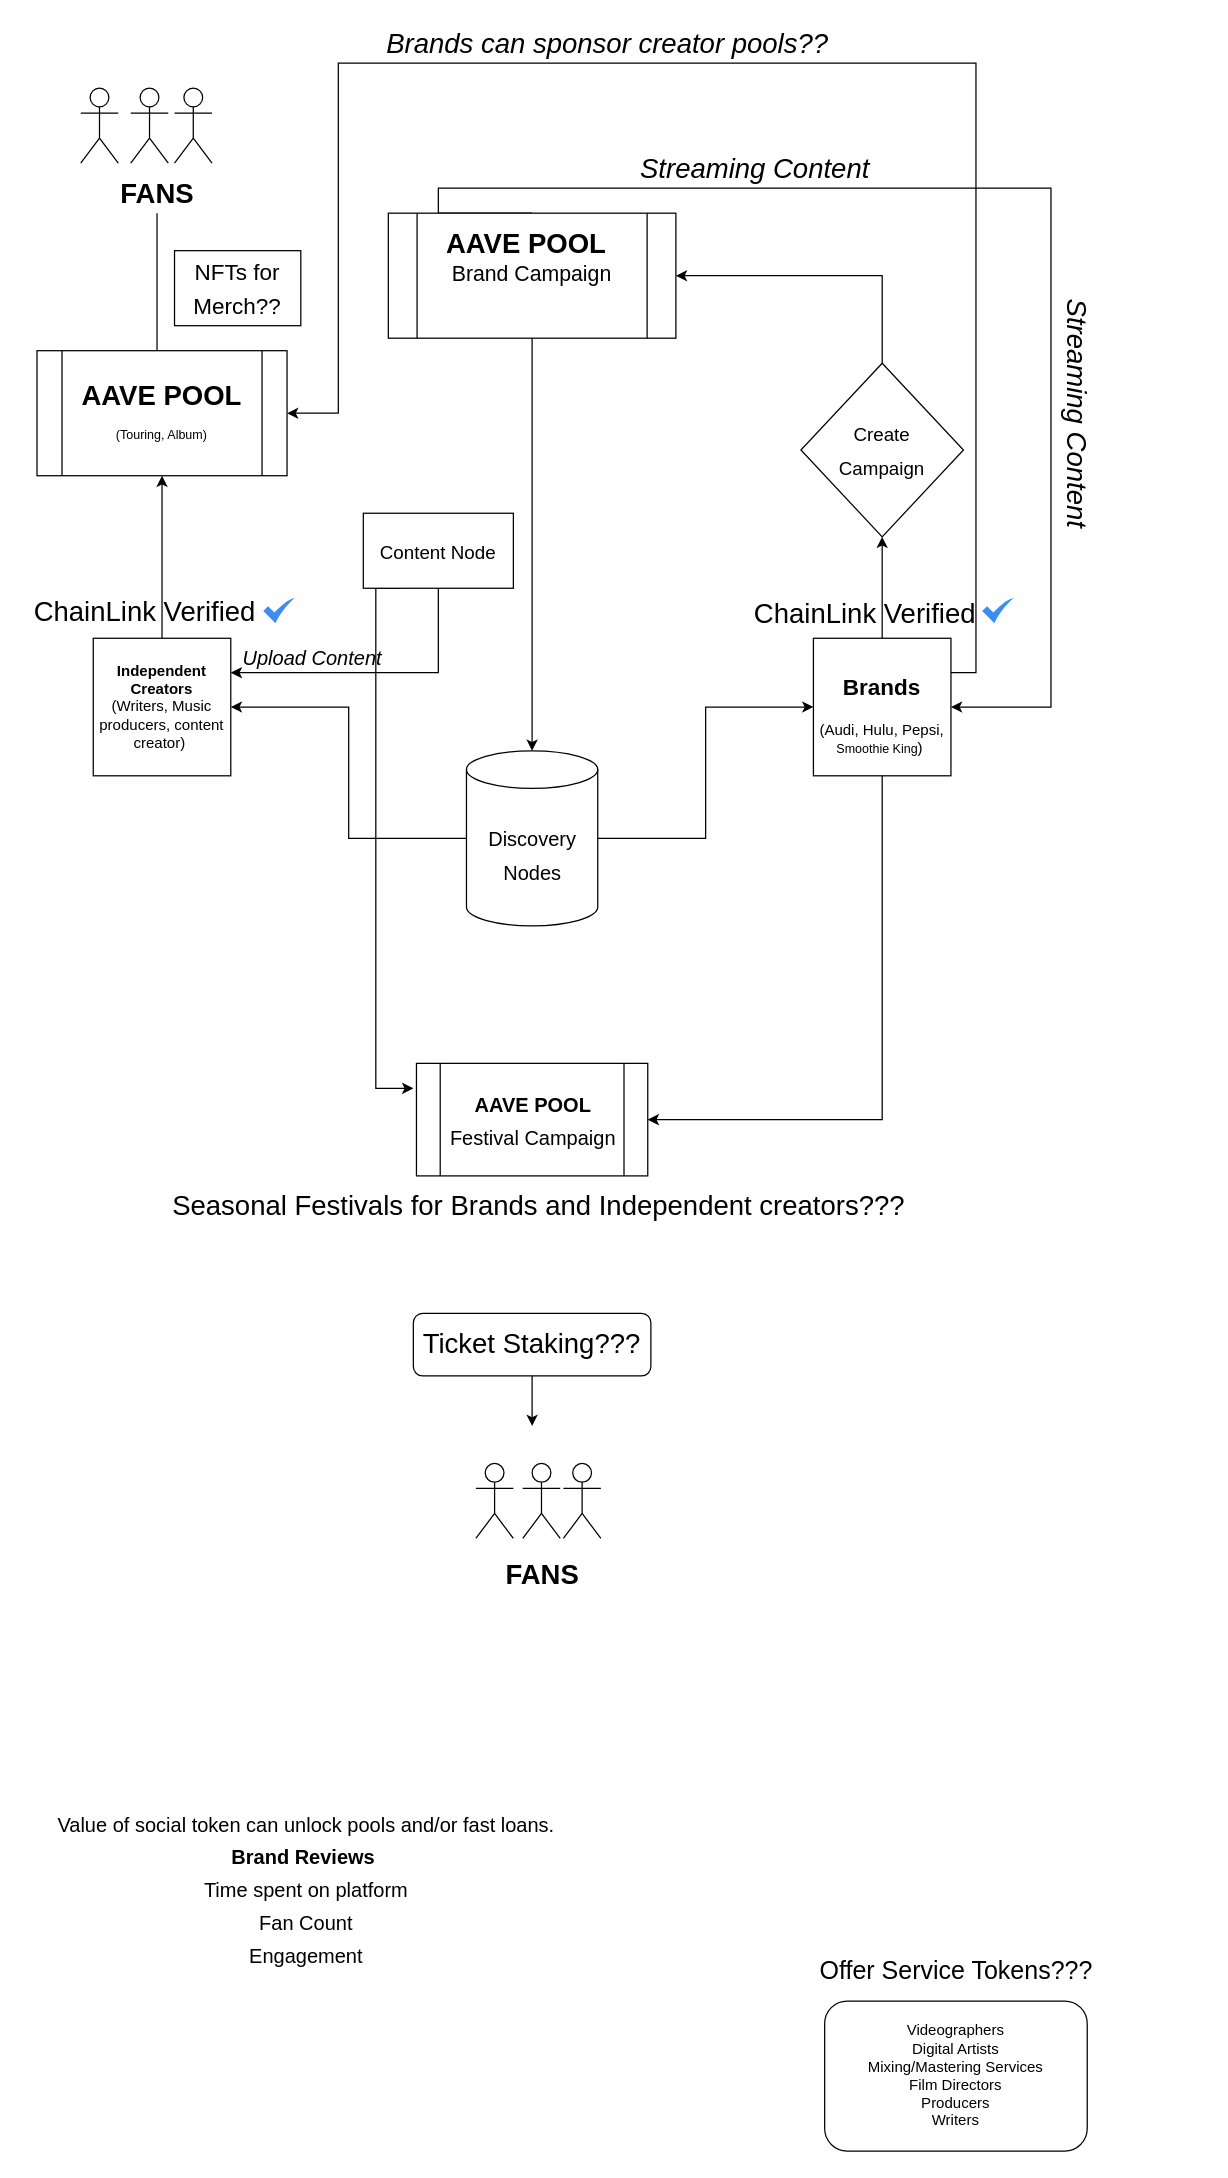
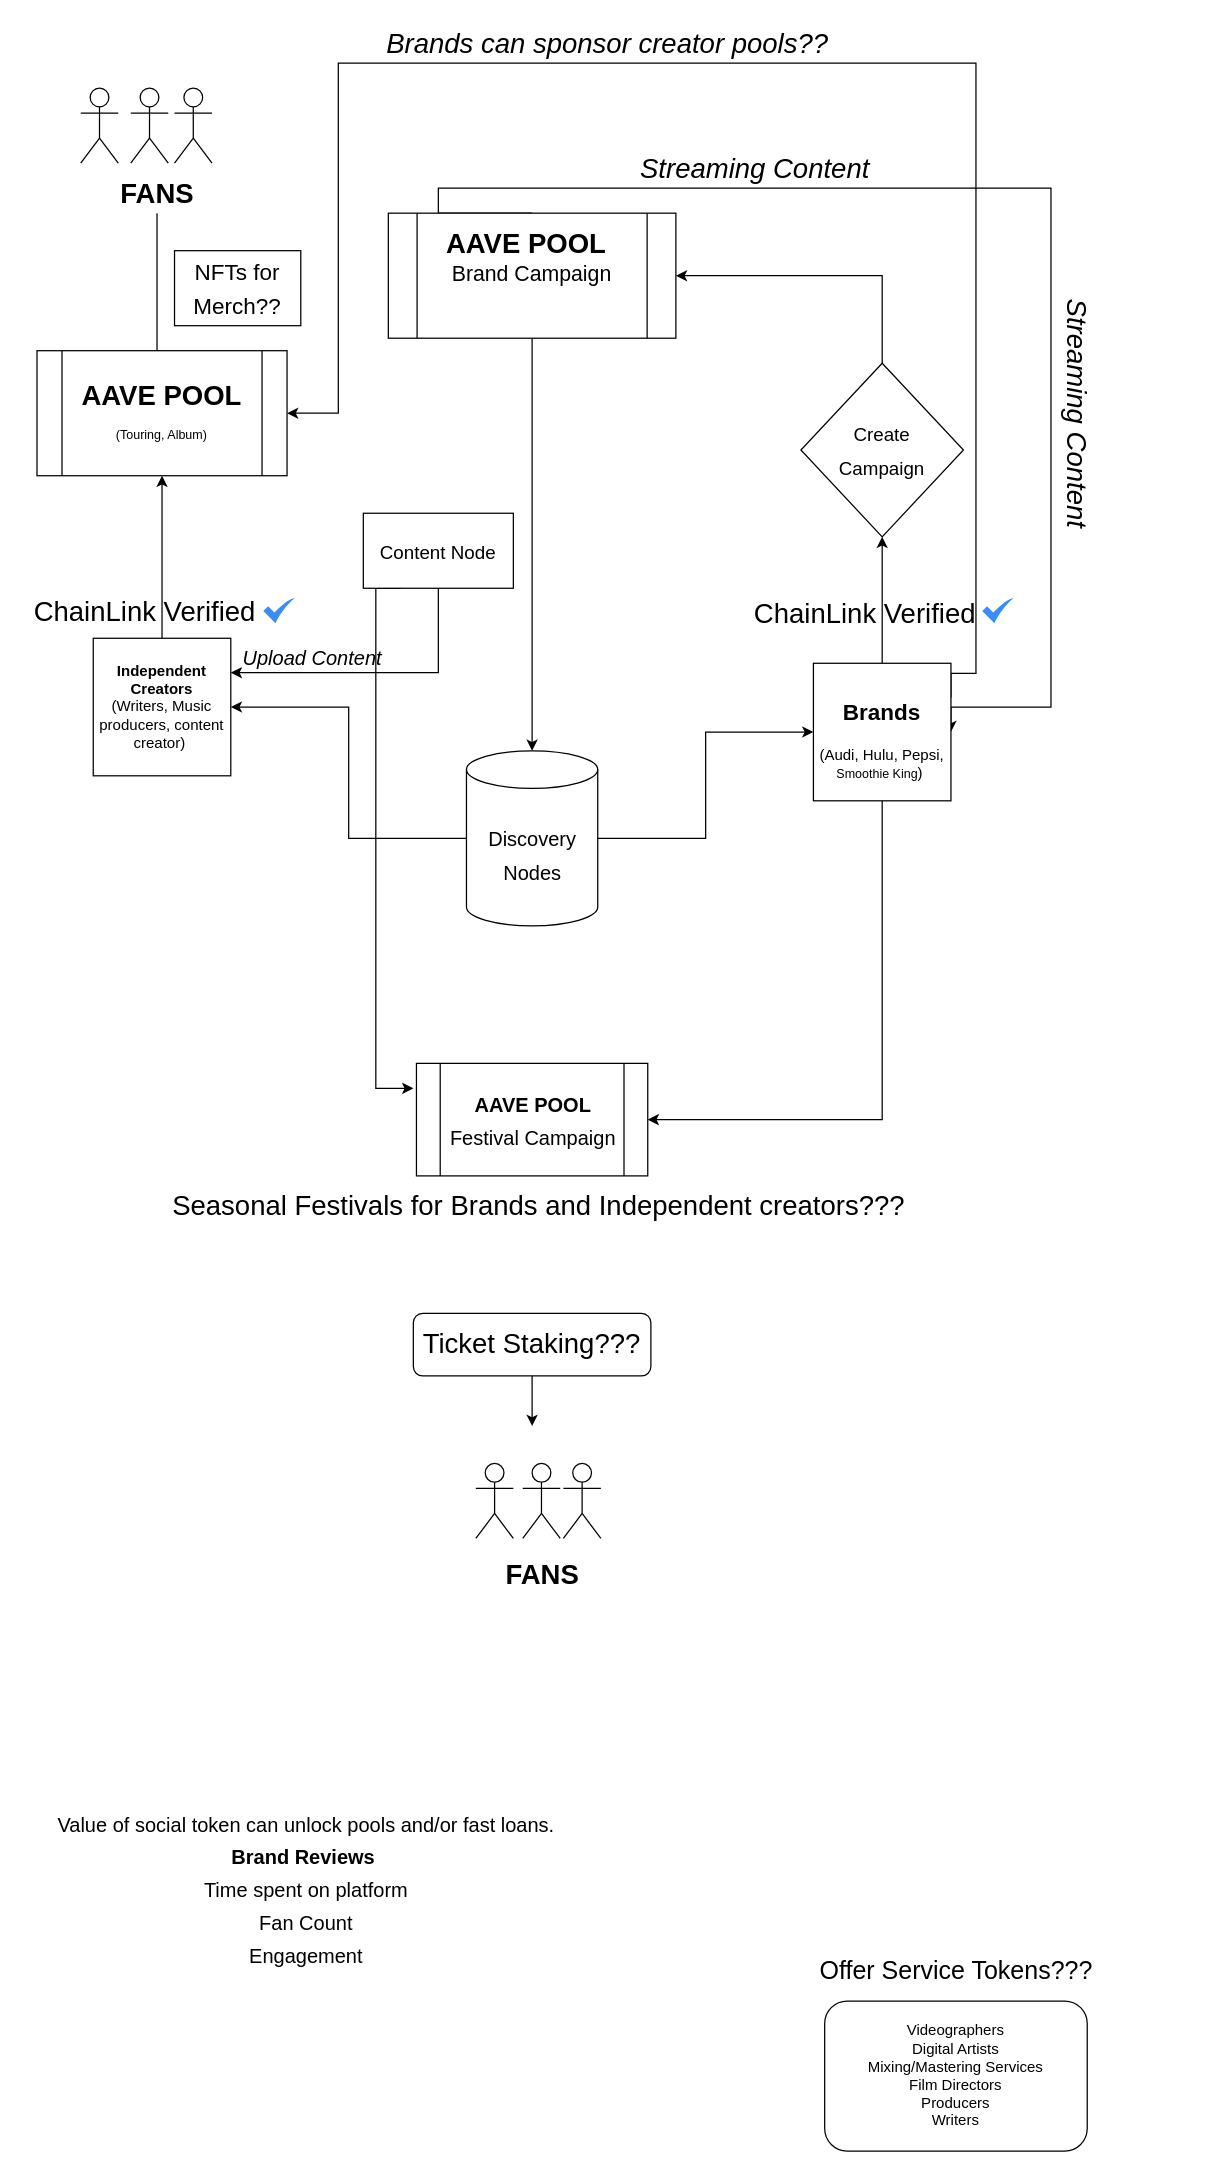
- <mxCell id="9" value="&lt;h2&gt;Brands&lt;/h2&gt;(Audi, Hulu, Pepsi, &lt;font style=&quot;font-size: 10px&quot;&gt;Smoothie King&lt;/font&gt;)&amp;nbsp;" style="whiteSpace=wrap;html=1;aspect=fixed;" parent="1" vertex="1"><mxGeometry x="650" y="510" width="110" height="110" as="geometry" /></mxCell>
+ <mxCell id="9" value="&lt;h2&gt;Brands&lt;/h2&gt;(Audi, Hulu, Pepsi, &lt;font style=&quot;font-size: 10px&quot;&gt;Smoothie King&lt;/font&gt;)&amp;nbsp;" style="whiteSpace=wrap;html=1;aspect=fixed;" parent="1" vertex="1"><mxGeometry x="650" y="530" width="110" height="110" as="geometry" /></mxCell>
